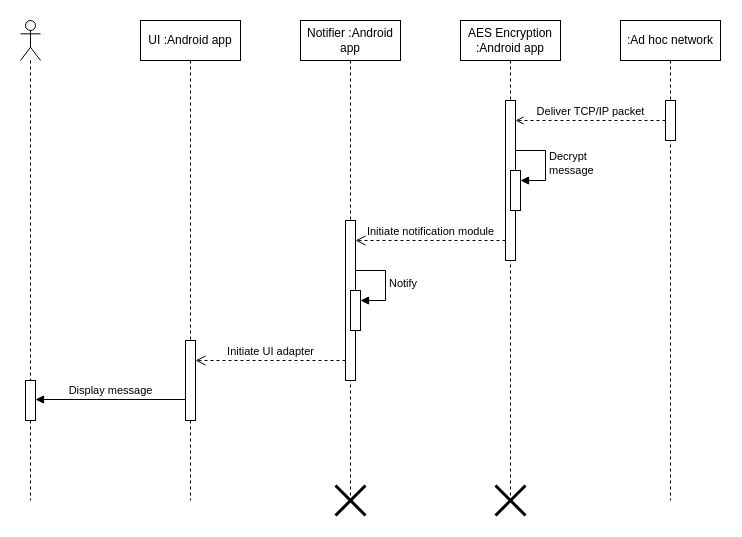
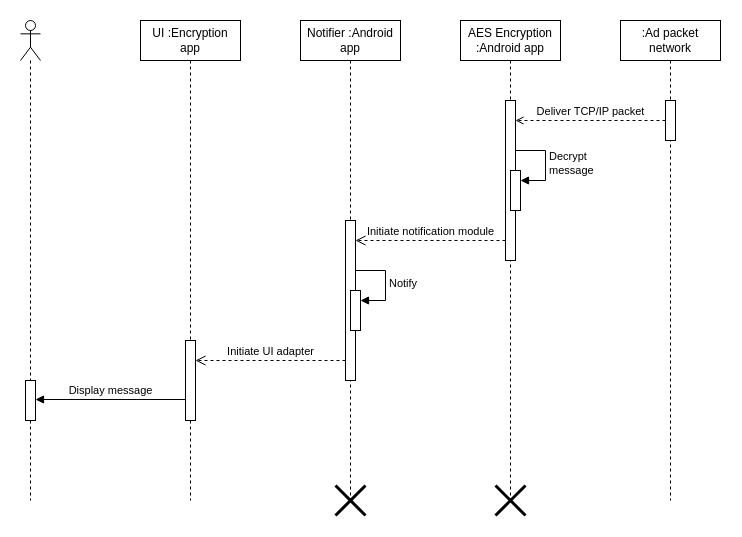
- <mxCell id="4" value="UI :Android app" style="shape=umlLifeline;perimeter=lifelinePerimeter;whiteSpace=wrap;html=1;container=1;dropTarget=0;collapsible=0;recursiveResize=0;outlineConnect=0;portConstraint=eastwest;newEdgeStyle={&quot;curved&quot;:0,&quot;rounded&quot;:0};" vertex="1" parent="1"><mxGeometry x="140" y="20" width="100" height="480" as="geometry" /></mxCell>
+ <mxCell id="4" value="UI :Encryption app" style="shape=umlLifeline;perimeter=lifelinePerimeter;whiteSpace=wrap;html=1;container=1;dropTarget=0;collapsible=0;recursiveResize=0;outlineConnect=0;portConstraint=eastwest;newEdgeStyle={&quot;curved&quot;:0,&quot;rounded&quot;:0};" vertex="1" parent="1"><mxGeometry x="140" y="20" width="100" height="480" as="geometry" /></mxCell>
- <mxCell id="14" value=":Ad hoc network" style="shape=umlLifeline;perimeter=lifelinePerimeter;whiteSpace=wrap;html=1;container=1;dropTarget=0;collapsible=0;recursiveResize=0;outlineConnect=0;portConstraint=eastwest;newEdgeStyle={&quot;curved&quot;:0,&quot;rounded&quot;:0};" vertex="1" parent="1"><mxGeometry x="620" y="20" width="100" height="480" as="geometry" /></mxCell>
+ <mxCell id="14" value=":Ad packet network" style="shape=umlLifeline;perimeter=lifelinePerimeter;whiteSpace=wrap;html=1;container=1;dropTarget=0;collapsible=0;recursiveResize=0;outlineConnect=0;portConstraint=eastwest;newEdgeStyle={&quot;curved&quot;:0,&quot;rounded&quot;:0};" vertex="1" parent="1"><mxGeometry x="620" y="20" width="100" height="480" as="geometry" /></mxCell>
